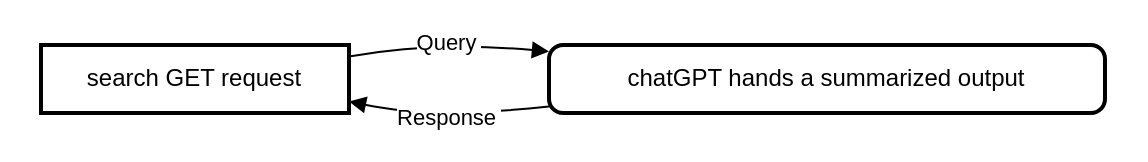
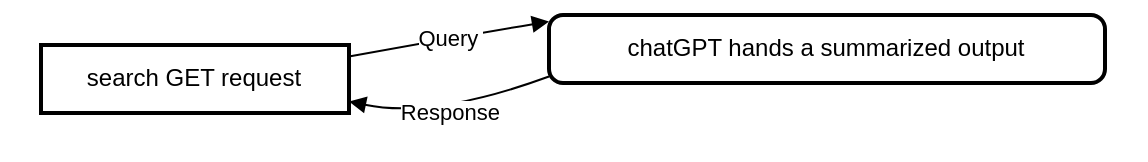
- <mxCell id="3" value="chatGPT hands a summarized output" style="rounded=1;absoluteArcSize=1;arcSize=14;whiteSpace=wrap;strokeWidth=2;" vertex="1" parent="1"><mxGeometry x="274" y="22" width="278" height="34" as="geometry" /></mxCell>
+ <mxCell id="3" value="chatGPT hands a summarized output" style="rounded=1;absoluteArcSize=1;arcSize=14;whiteSpace=wrap;strokeWidth=2;" vertex="1" parent="1"><mxGeometry x="274" y="7" width="278" height="34" as="geometry" /></mxCell>
